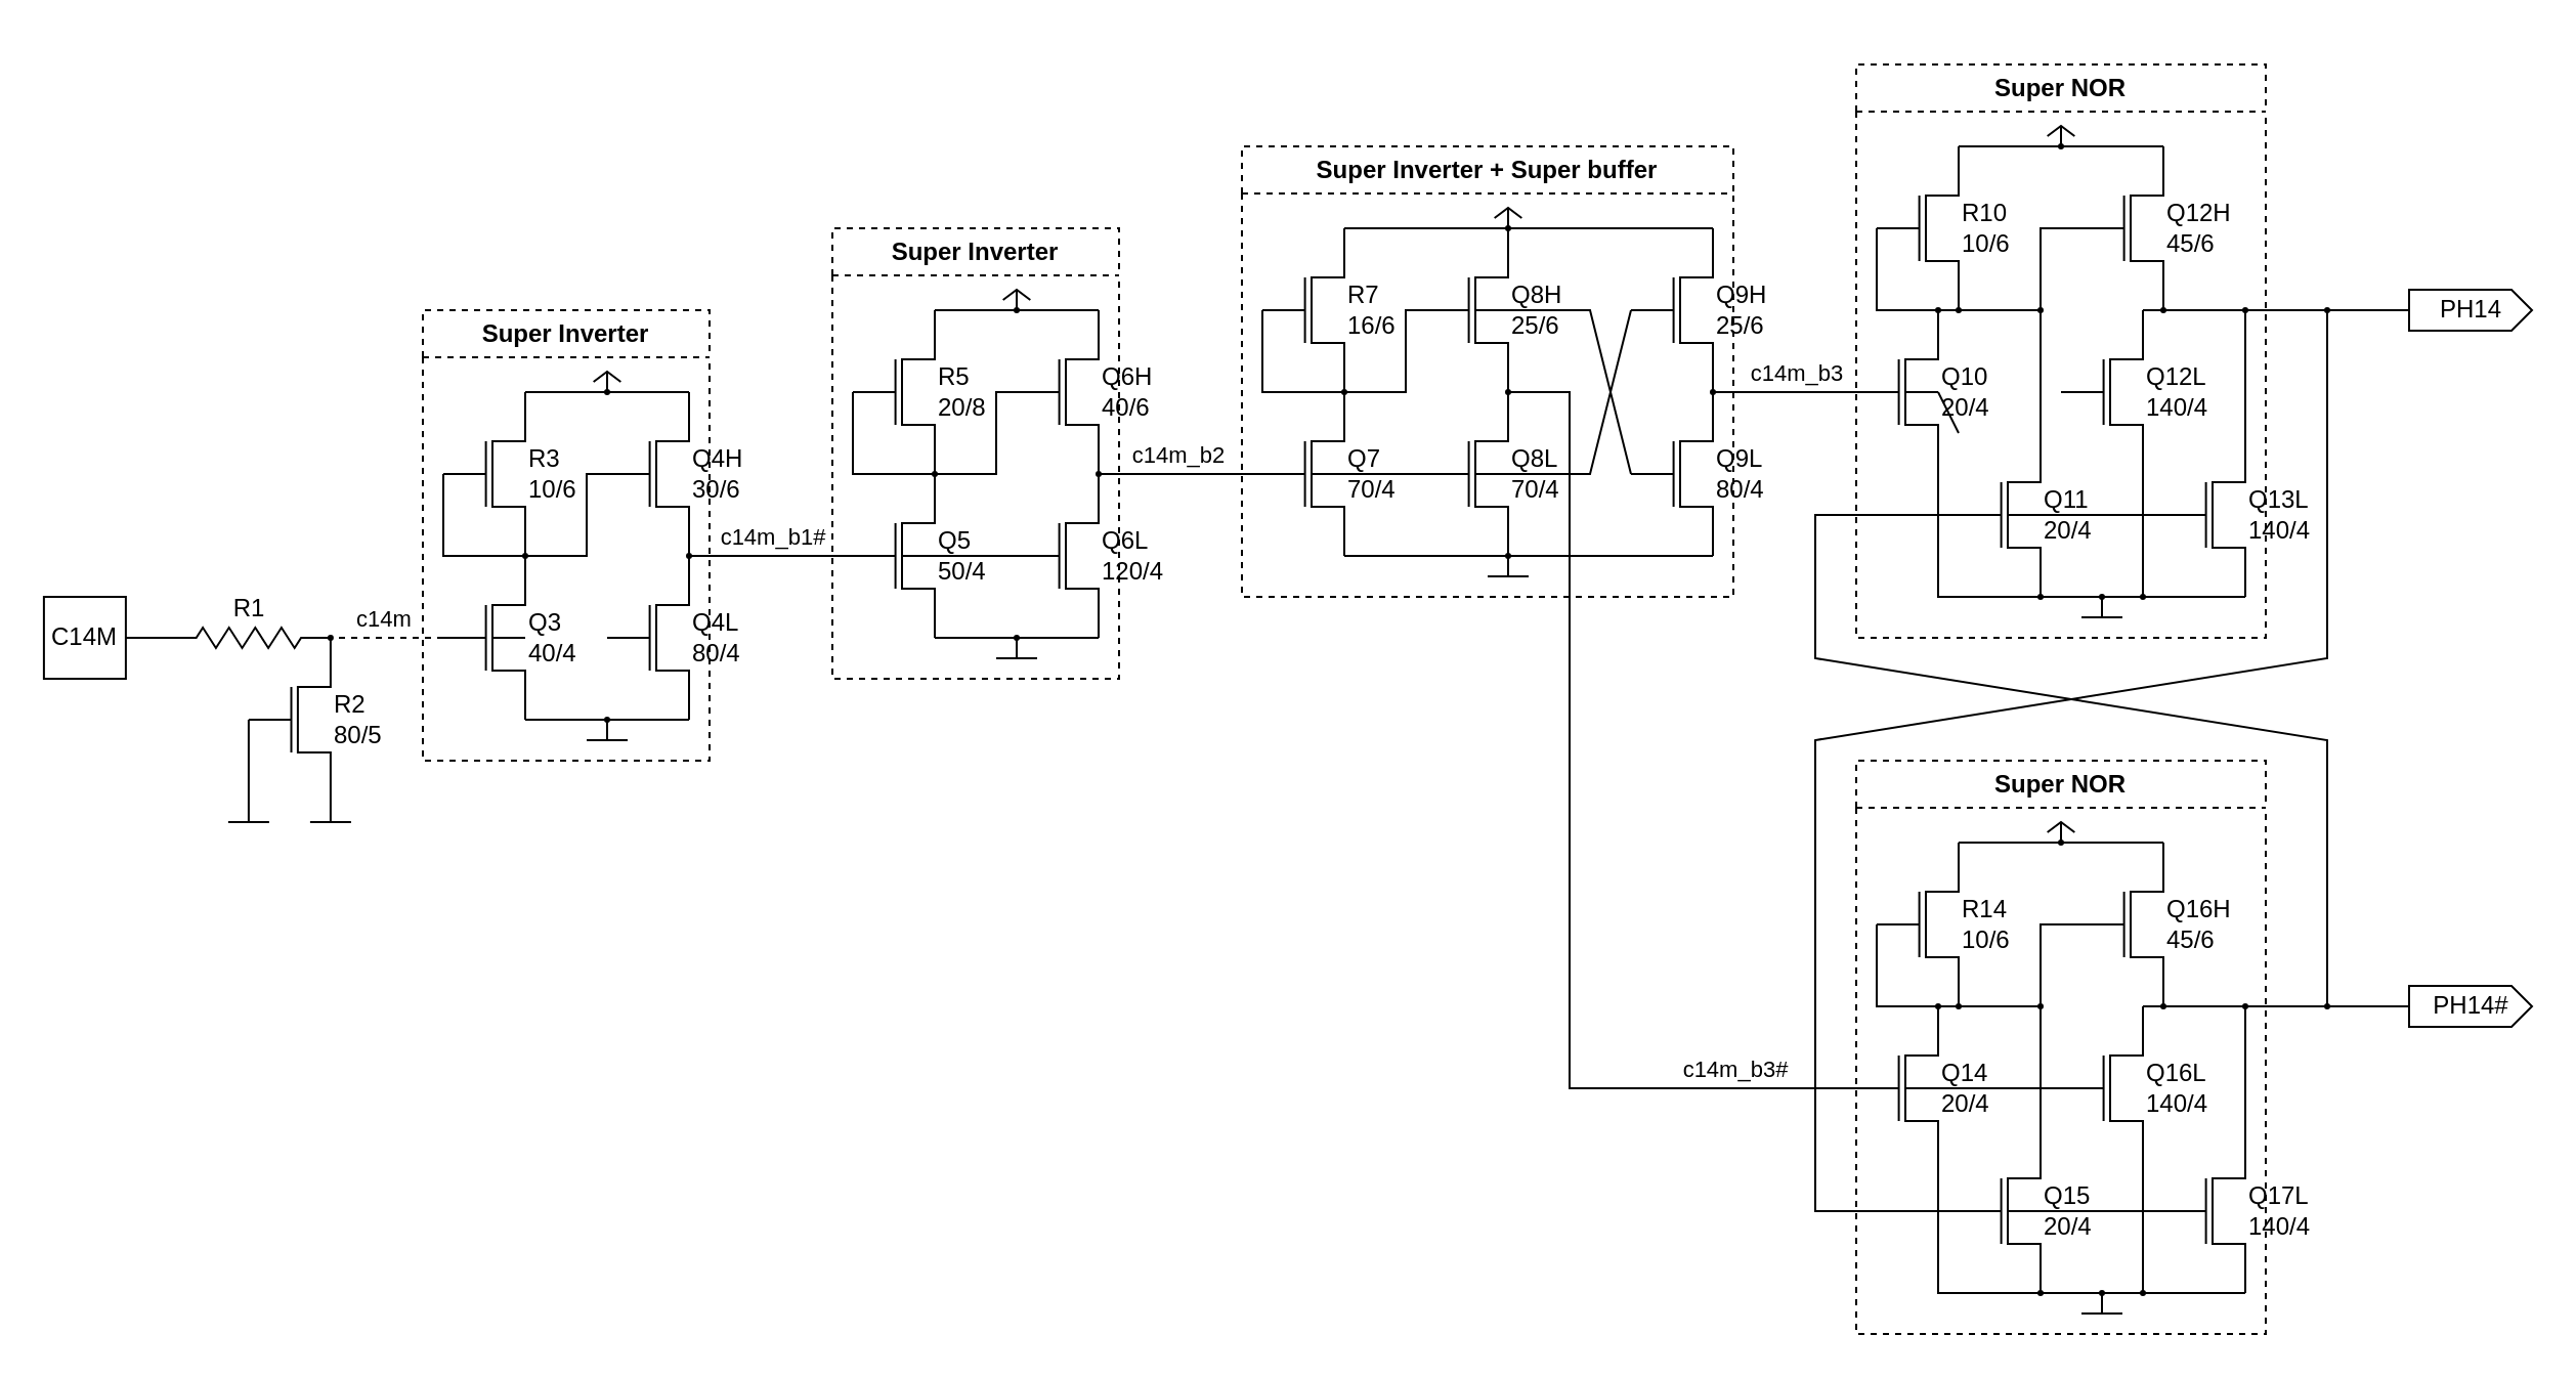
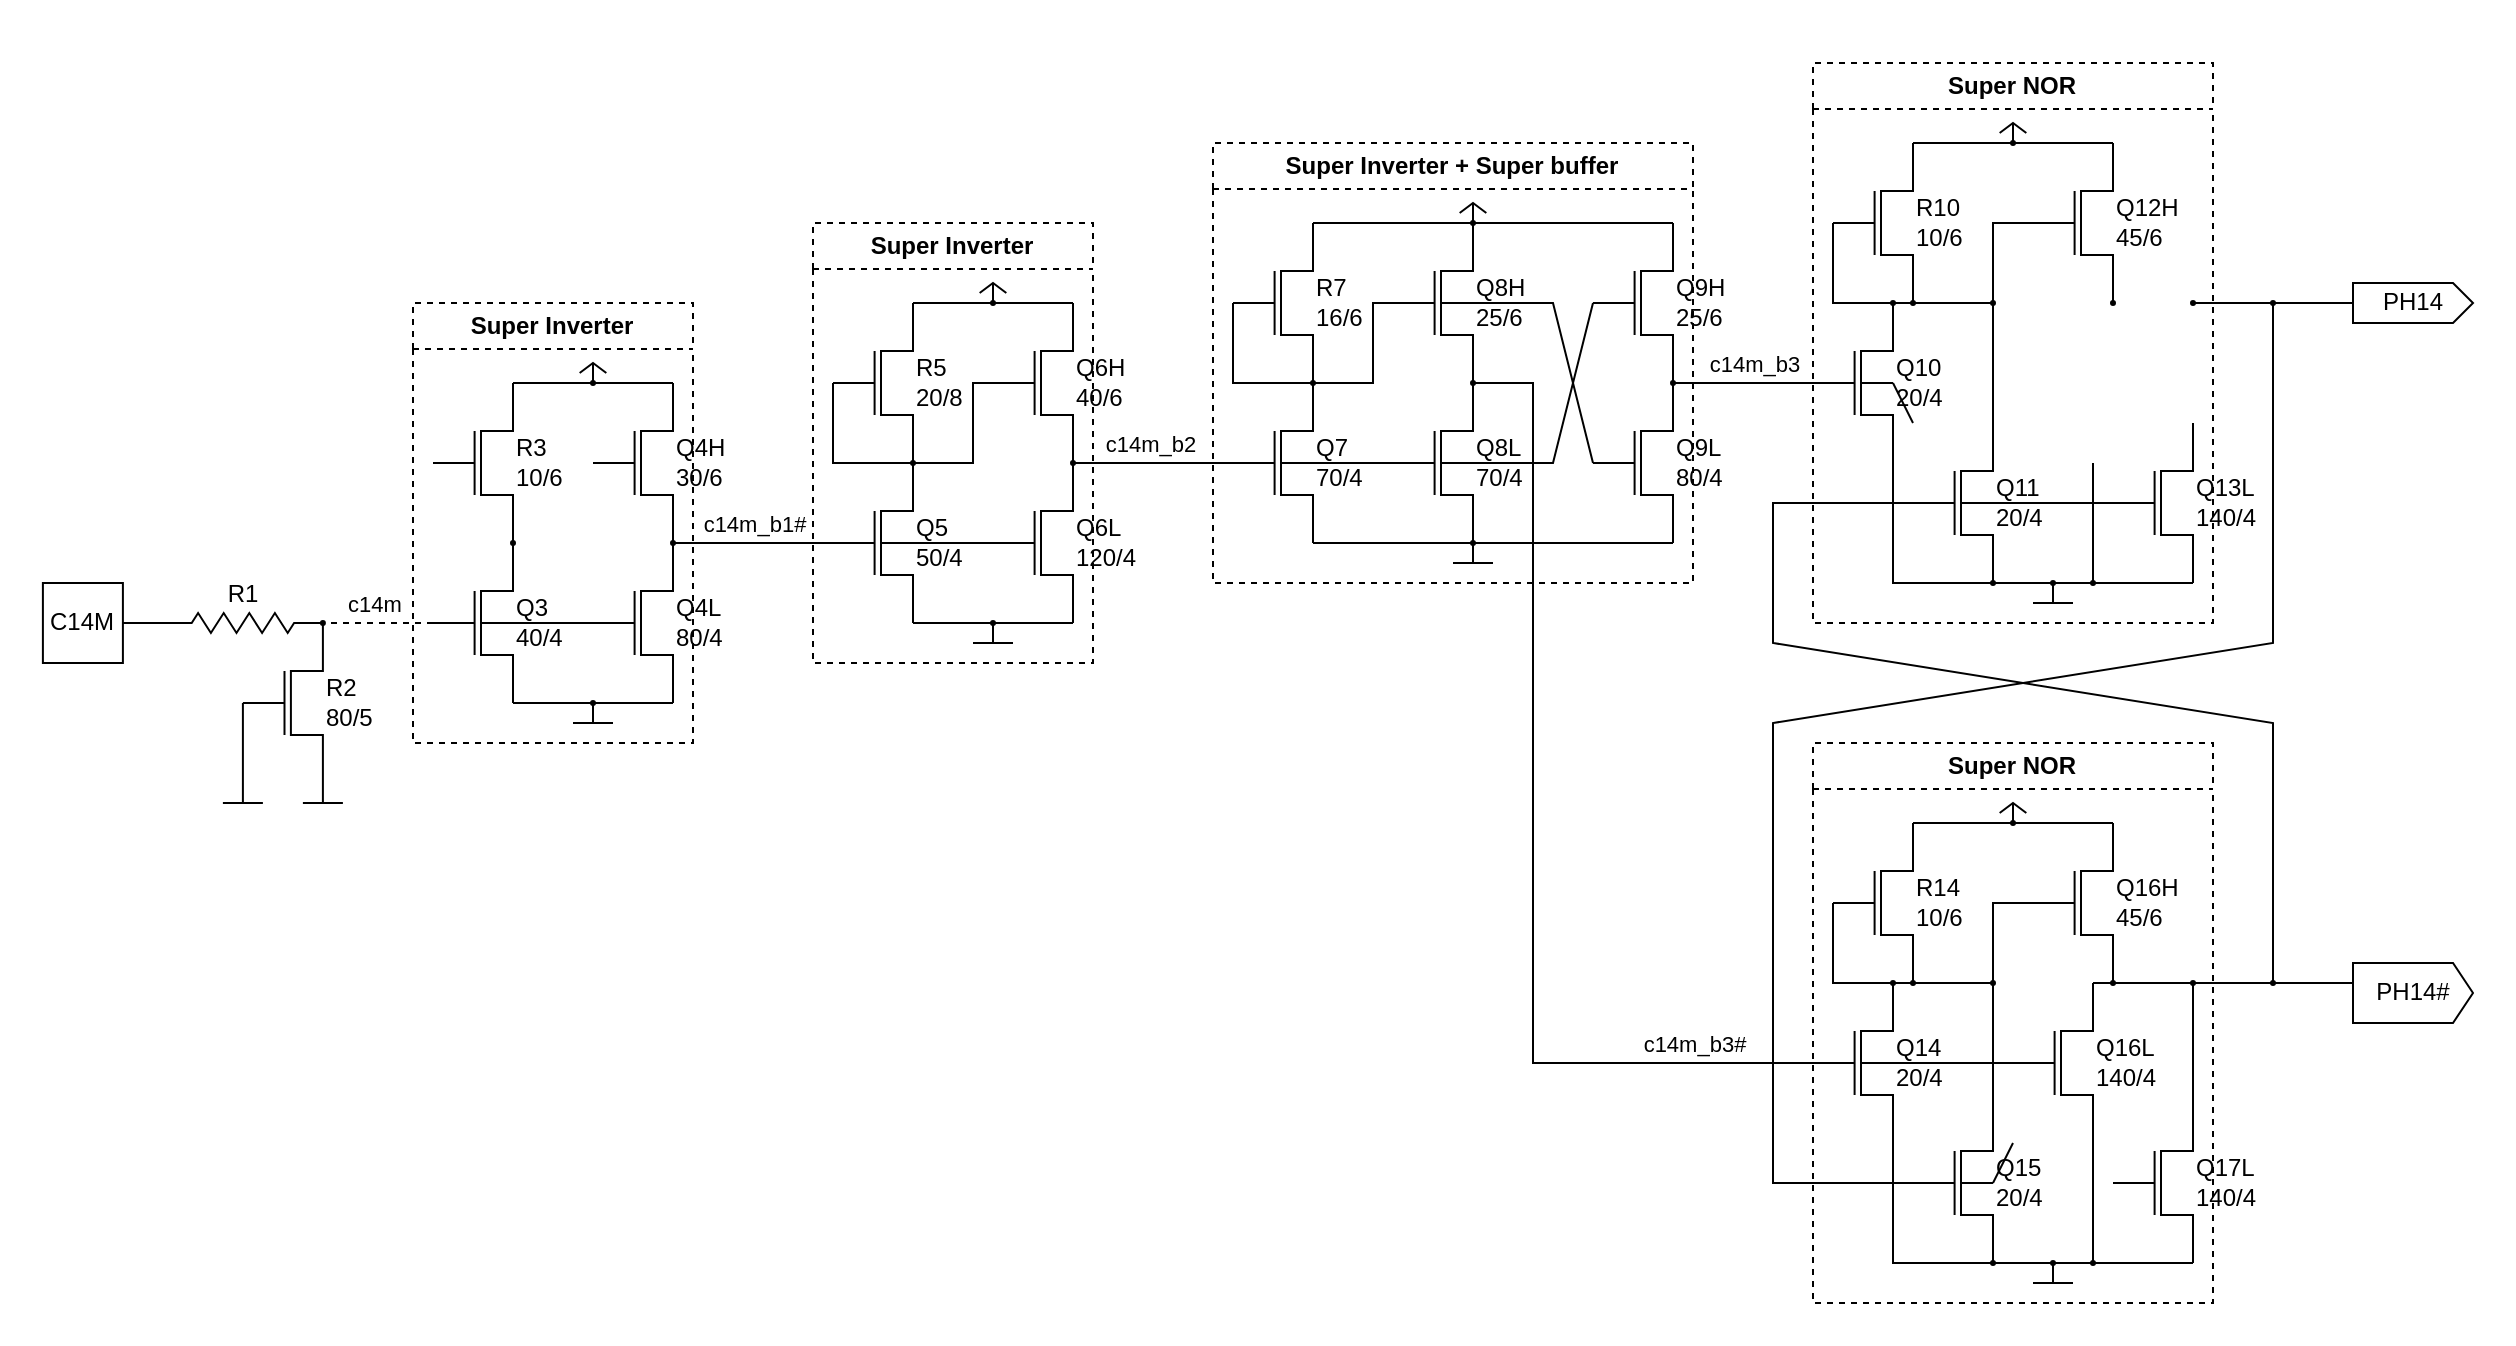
- <mxCell id="120" value="" style="endArrow=none;html=1;rounded=0;entryX=1;entryY=0;entryDx=0;entryDy=0;entryPerimeter=0;exitX=1;exitY=0;exitDx=0;exitDy=0;exitPerimeter=0;" edge="1" parent="111" source="115" target="119"><mxGeometry width="50" height="50" relative="1" as="geometry"><mxPoint x="50" y="200" as="sourcePoint" /><mxPoint x="100" y="150" as="targetPoint" /><Array as="points"><mxPoint x="180" y="90" /></Array></mxGeometry></mxCell>
- <mxCell id="115" value="Q12L&lt;br&gt;140/4" style="verticalLabelPosition=middle;shadow=0;dashed=0;align=left;html=1;verticalAlign=middle;shape=stencil(tVXBboQgFPwarg0LsT03dHvr9rCHnqk+K1kFA7S7/fuyoM26KlXrJiaGGZx5854ooswUvAZEMDc1pBbRJ0RILk6QubuDi4BsMA5rySsI0O7ldR8wY7U6wFFkttktZAFa2MAeA5Z4AbpF+NGB54uyVEnpTIWSpsNc8E6bC2m7ztugXDuTCizoADcVnpqKw+q7wyHyPMdoP99os8jobYIP7ga6S4adKHPIWGMpe+fp4UOrT5kN1mf4F0TKr/l5xD2ipSvlnx4sOImOoFUohbxQIPczJHzwXoEeHQlNWa40xLrhX+y1+nGVhv6/IQ8LGnKbbO1ophy34WhXCku6Q1eXiDd4UpAVJH4/vjeZswZj3TGI7khthP7TIRdlObrJV987hx4NvyYP/AA=);pointerEvents=1;movable=1;resizable=1;rotatable=1;deletable=1;editable=1;locked=0;connectable=1;labelPosition=right;" vertex="1" parent="111"><mxGeometry x="90" y="90" width="40" height="80" as="geometry" /></mxCell>
- <mxCell id="8" value="" style="endArrow=none;html=1;rounded=0;entryX=0;entryY=0.5;entryDx=0;entryDy=0;entryPerimeter=0;exitX=0;exitY=0.5;exitDx=0;exitDy=0;exitPerimeter=0;" edge="1" parent="4" source="7" target="10"><mxGeometry width="50" height="50" relative="1" as="geometry"><mxPoint x="70" y="50" as="sourcePoint" /><mxPoint x="120" y="60" as="targetPoint" /><Array as="points"><mxPoint x="70" y="50" /><mxPoint x="70" y="90" /><mxPoint y="90" /></Array></mxGeometry></mxCell>
+ <mxCell id="9" value="" style="endArrow=none;html=1;rounded=0;entryX=0;entryY=0.5;entryDx=0;entryDy=0;entryPerimeter=0;exitX=1;exitY=0.5;exitDx=0;exitDy=0;exitPerimeter=0;" edge="1" parent="4" source="6" target="5"><mxGeometry width="50" height="50" relative="1" as="geometry"><mxPoint x="50" y="120" as="sourcePoint" /><mxPoint x="100" y="70" as="targetPoint" /></mxGeometry></mxCell>
- <mxCell id="81" value="PH14#" style="shape=mxgraph.arrows2.arrow;verticalLabelPosition=middle;shadow=0;dashed=0;align=center;html=1;verticalAlign=middle;strokeWidth=1;dy=0;dx=10;notch=0;labelPosition=center;" vertex="1" parent="1"><mxGeometry x="1176" y="470" width="60" height="20" as="geometry" /></mxCell>
+ <mxCell id="81" value="PH14#" style="shape=mxgraph.arrows2.arrow;verticalLabelPosition=middle;shadow=0;dashed=0;align=center;html=1;verticalAlign=middle;strokeWidth=1;dy=0;dx=10;notch=0;labelPosition=center;" vertex="1" parent="1"><mxGeometry x="1176" y="470" width="60" height="30" as="geometry" /></mxCell>
- <mxCell id="97" value="" style="endArrow=none;html=1;rounded=0;entryX=0;entryY=0.5;entryDx=0;entryDy=0;entryPerimeter=0;exitX=1;exitY=0.5;exitDx=0;exitDy=0;exitPerimeter=0;" edge="1" parent="83" source="93" target="95"><mxGeometry width="50" height="50" relative="1" as="geometry"><mxPoint x="50" y="160" as="sourcePoint" /><mxPoint x="100" y="110" as="targetPoint" /></mxGeometry></mxCell>
+ <mxCell id="97" value="" style="endArrow=none;html=1;rounded=0;exitX=1;exitY=0.5;exitDx=0;exitDy=0;exitPerimeter=0;" edge="1" parent="83" source="93" target="91"><mxGeometry width="50" height="50" relative="1" as="geometry"><mxPoint x="50" y="160" as="sourcePoint" /><mxPoint x="100" y="110" as="targetPoint" /></mxGeometry></mxCell>
